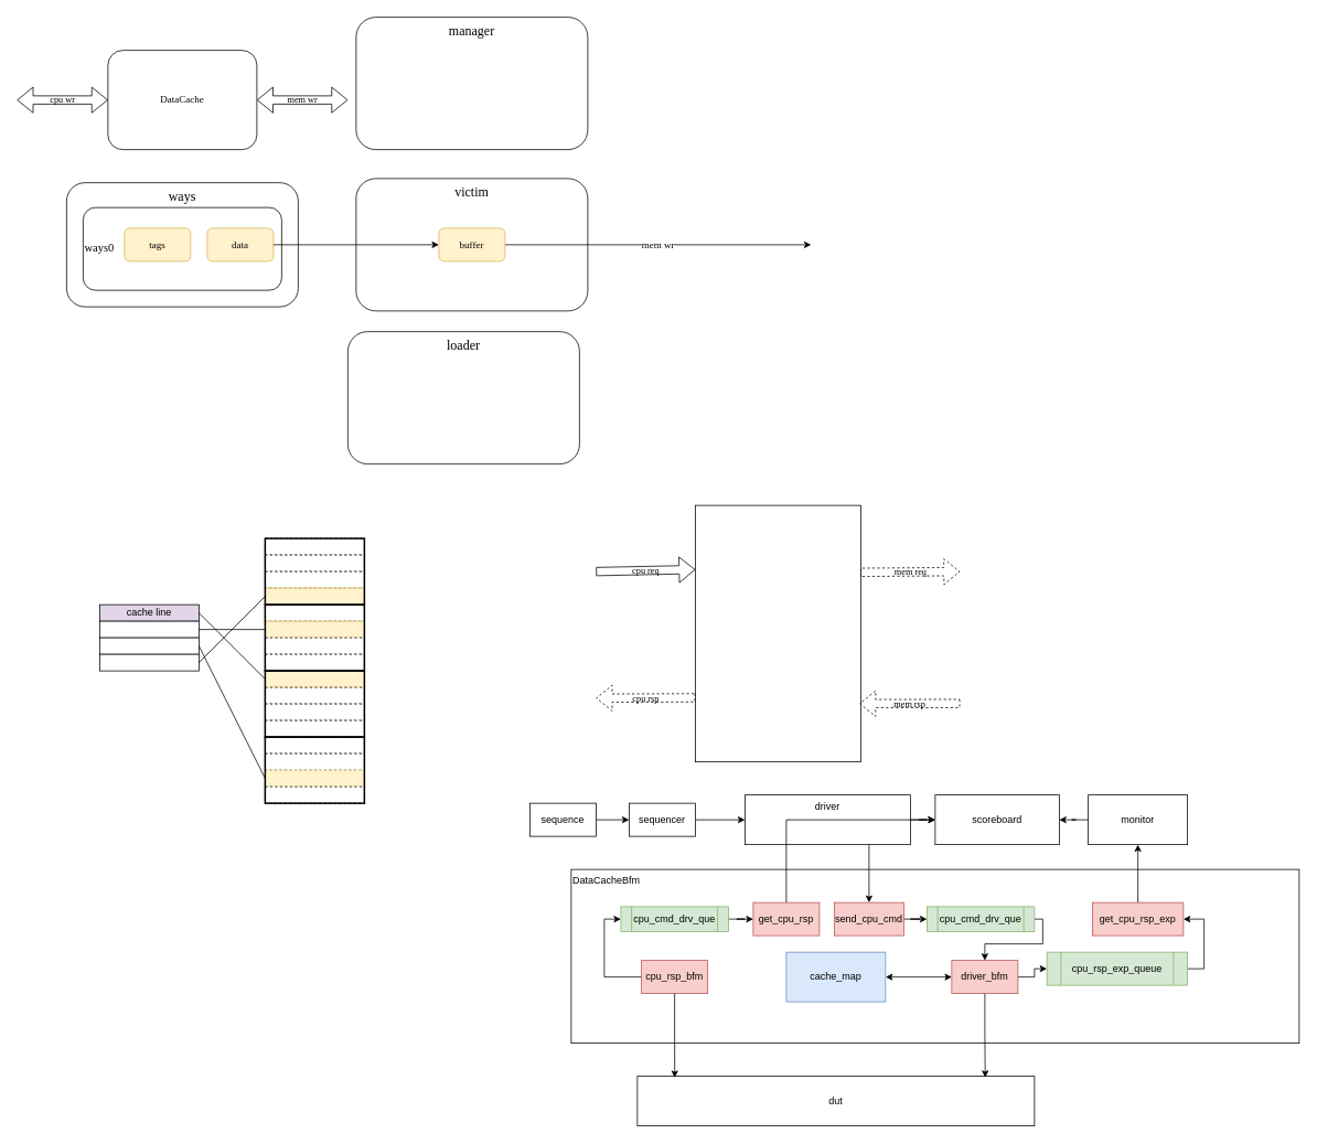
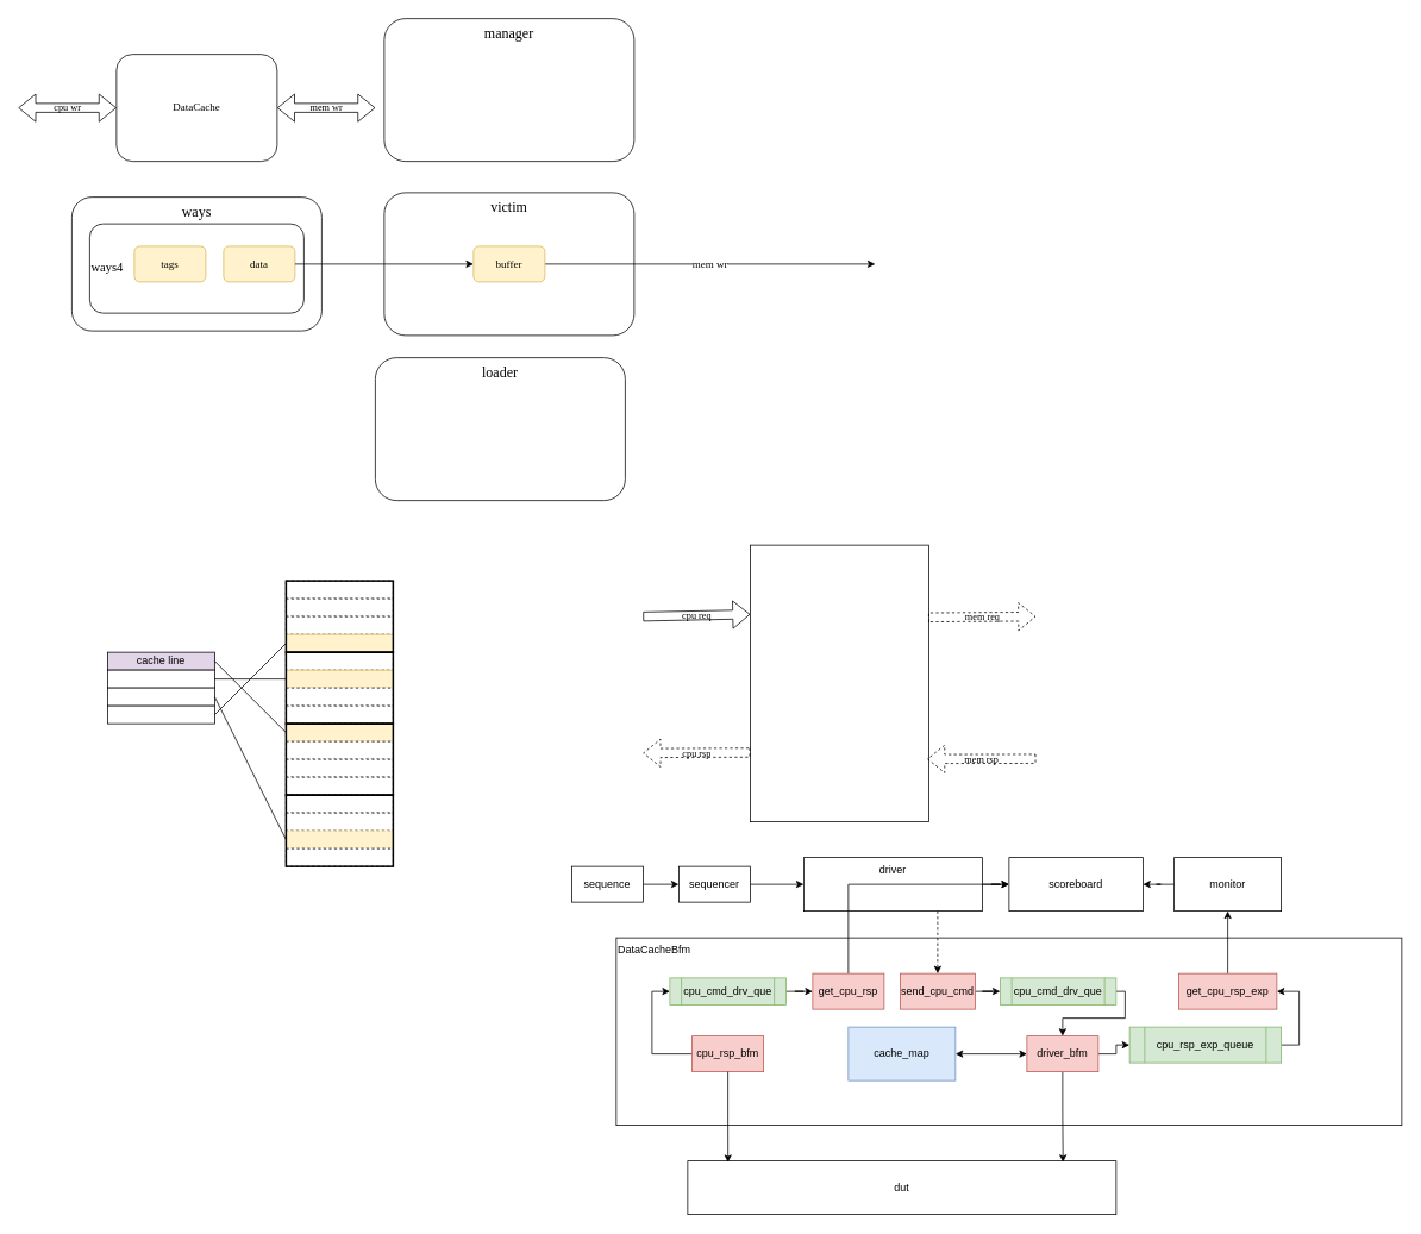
- <mxCell id="3" value="ways0" style="rounded=1;whiteSpace=wrap;html=1;align=left;fontFamily=Verdana;fontSize=14;" parent="1" vertex="1"><mxGeometry x="100" y="250" width="240" height="100" as="geometry" /></mxCell>
+ <mxCell id="3" value="ways4" style="rounded=1;whiteSpace=wrap;html=1;align=left;fontFamily=Verdana;fontSize=14;" parent="1" vertex="1"><mxGeometry x="100" y="250" width="240" height="100" as="geometry" /></mxCell>
- <mxCell id="57" style="edgeStyle=orthogonalEdgeStyle;rounded=0;orthogonalLoop=1;jettySize=auto;html=1;entryX=0.5;entryY=0;entryDx=0;entryDy=0;exitX=0.75;exitY=1;exitDx=0;exitDy=0;" edge="1" parent="1" source="53" target="56"><mxGeometry relative="1" as="geometry" /></mxCell>
+ <mxCell id="57" style="edgeStyle=orthogonalEdgeStyle;rounded=0;orthogonalLoop=1;jettySize=auto;html=1;entryX=0.5;entryY=0;entryDx=0;entryDy=0;exitX=0.75;exitY=1;exitDx=0;exitDy=0;dashed=1;" edge="1" parent="1" source="53" target="56"><mxGeometry relative="1" as="geometry" /></mxCell>
